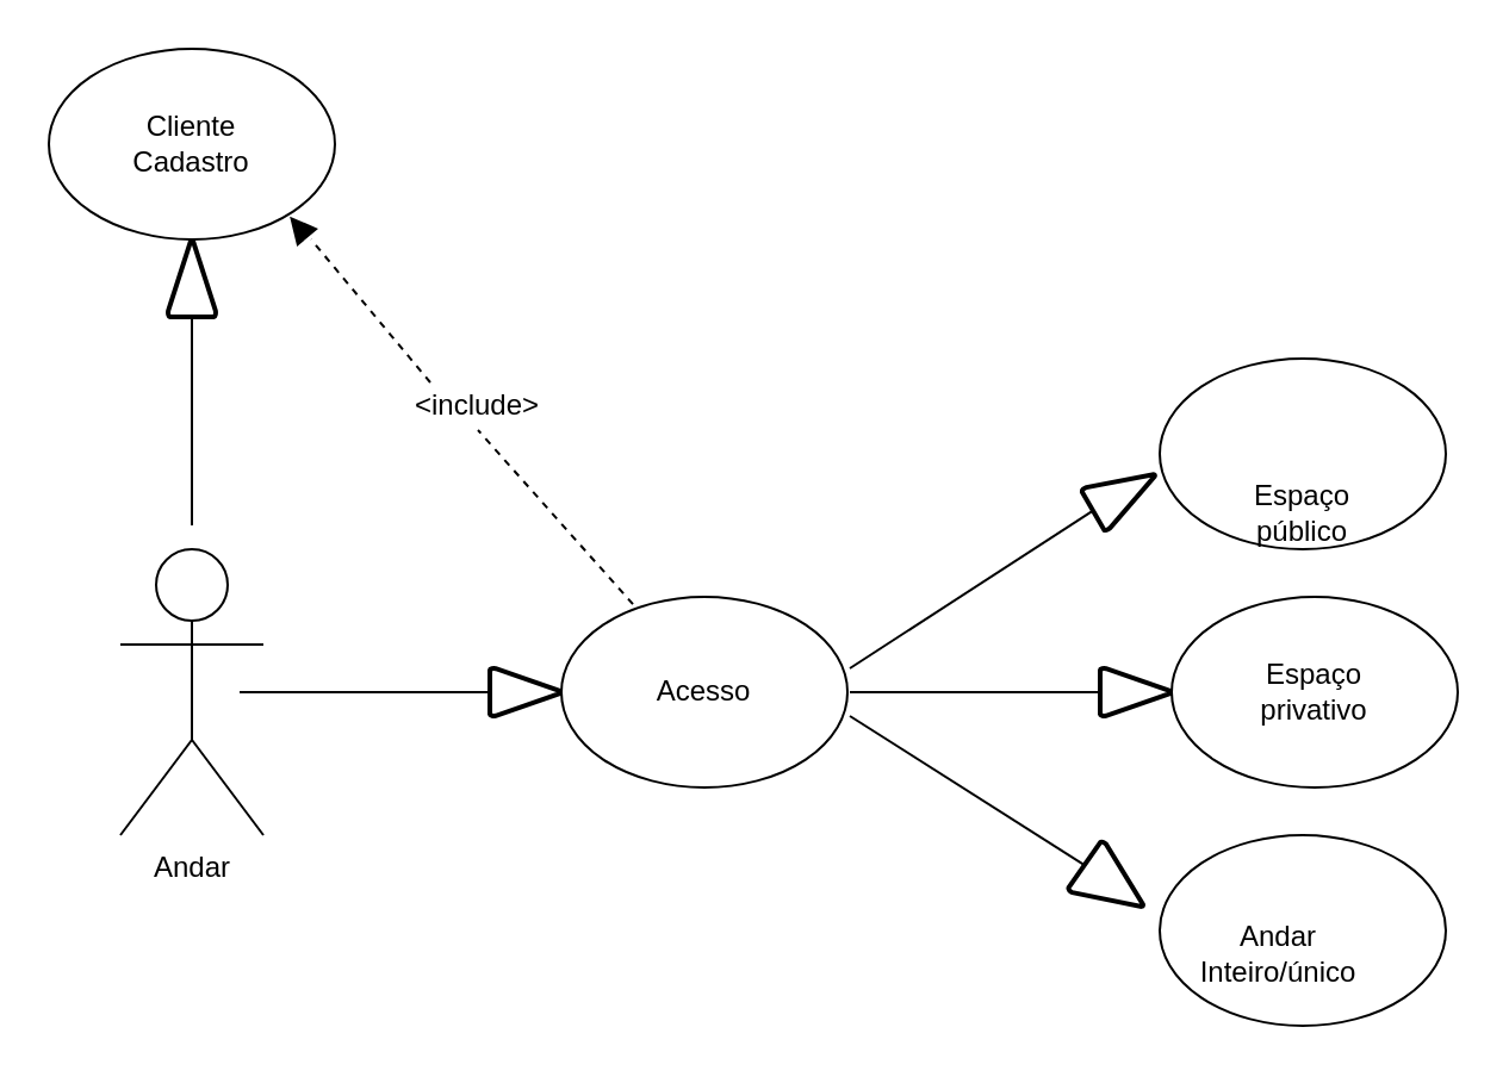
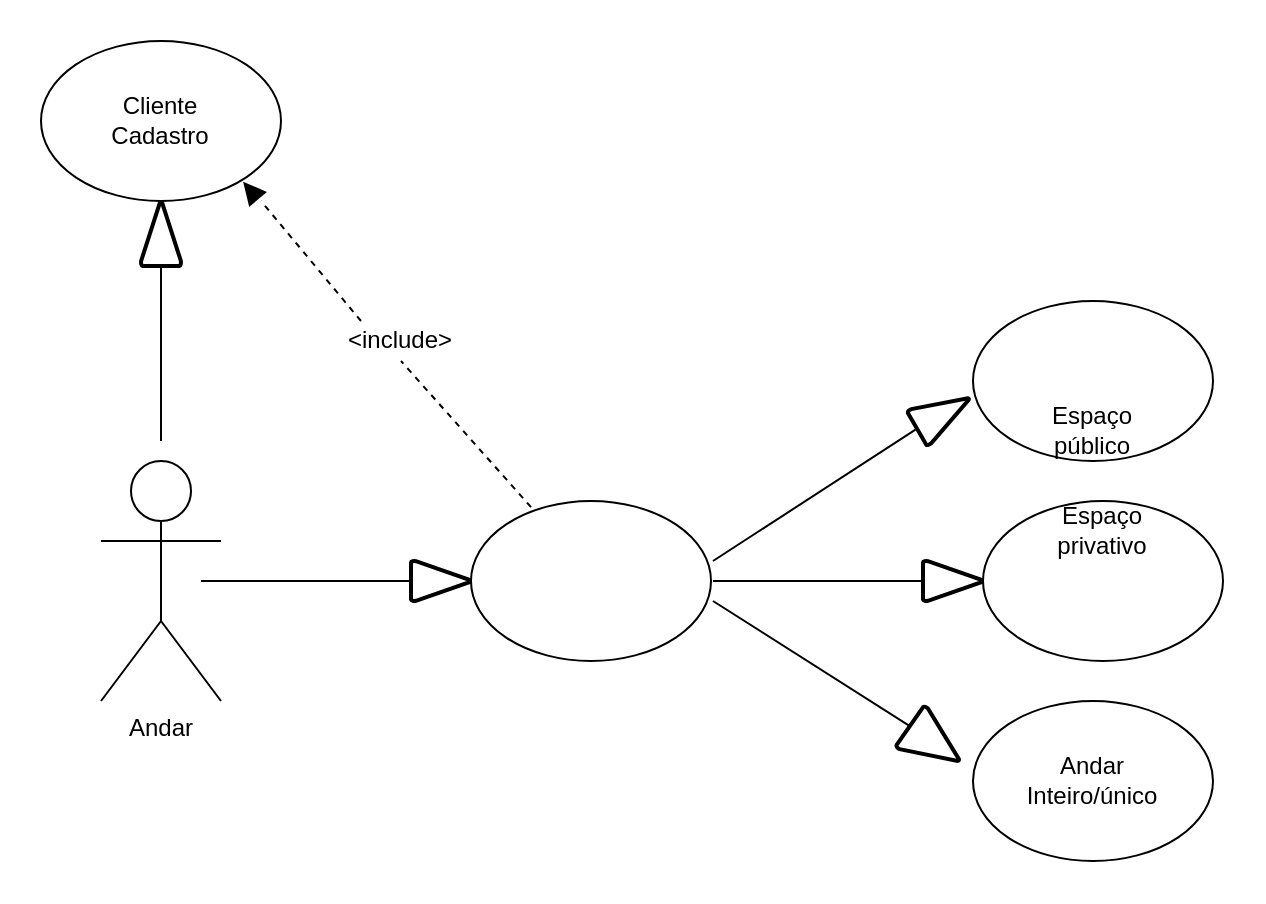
- <mxCell id="18" value="Acesso" style="text;html=1;strokeColor=none;fillColor=none;align=center;verticalAlign=middle;whiteSpace=wrap;rounded=0;" vertex="1" parent="1"><mxGeometry x="275" y="280" width="40" height="20" as="geometry" /></mxCell>
- <mxCell id="9" value="Espaço privativo" style="text;html=1;strokeColor=none;fillColor=none;align=center;verticalAlign=middle;whiteSpace=wrap;rounded=0;" vertex="1" parent="1"><mxGeometry x="531" y="280" width="40" height="20" as="geometry" /></mxCell>
+ <mxCell id="9" value="Espaço privativo" style="text;html=1;strokeColor=none;fillColor=none;align=center;verticalAlign=middle;whiteSpace=wrap;rounded=0;" vertex="1" parent="1"><mxGeometry x="531" y="255" width="40" height="20" as="geometry" /></mxCell>
- <mxCell id="14" value="Andar Inteiro/único" style="text;html=1;strokeColor=none;fillColor=none;align=center;verticalAlign=middle;whiteSpace=wrap;rounded=0;" vertex="1" parent="1"><mxGeometry x="501" y="390" width="70" height="20" as="geometry" /></mxCell>
+ <mxCell id="14" value="Andar Inteiro/único" style="text;html=1;strokeColor=none;fillColor=none;align=center;verticalAlign=middle;whiteSpace=wrap;rounded=0;" vertex="1" parent="1"><mxGeometry x="511" y="380" width="70" height="20" as="geometry" /></mxCell>
